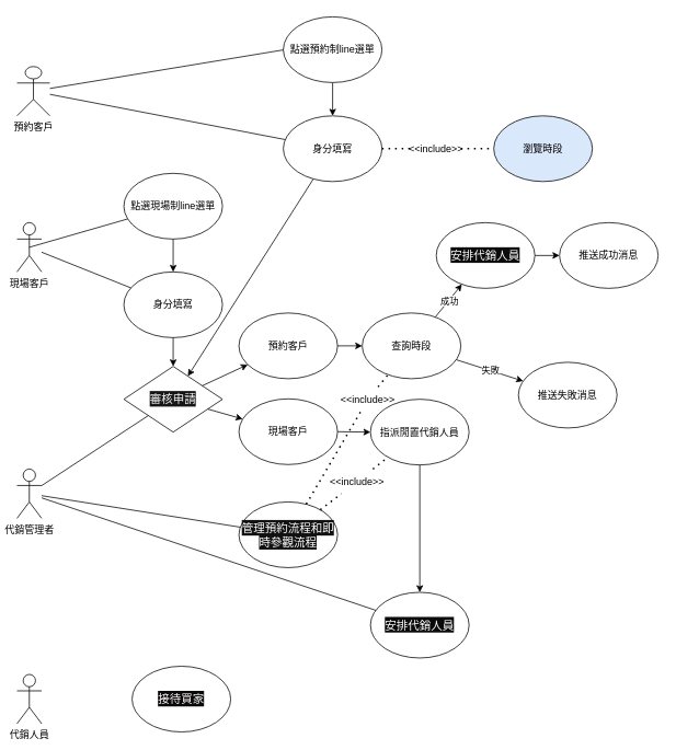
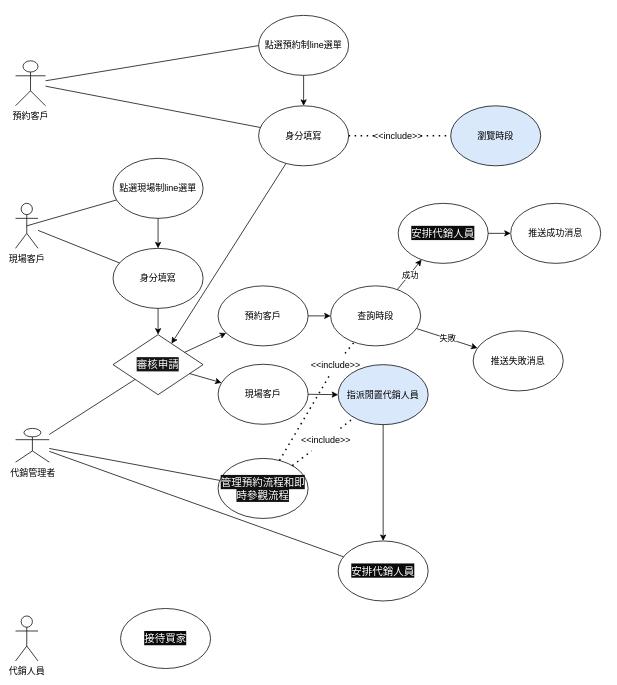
- <mxCell id="31" value="指派閒置代銷人員" style="ellipse;whiteSpace=wrap;html=1;" vertex="1" parent="1"><mxGeometry x="450" y="485.52" width="120" height="80" as="geometry" /></mxCell>
+ <mxCell id="31" value="指派閒置代銷人員" style="ellipse;whiteSpace=wrap;html=1;fillColor=#dae8fc;" vertex="1" parent="1"><mxGeometry x="450" y="485.52" width="120" height="80" as="geometry" /></mxCell>
- <mxCell id="4" value="代銷管理者" style="shape=umlActor;verticalLabelPosition=bottom;verticalAlign=top;html=1;outlineConnect=0;" vertex="1" parent="1"><mxGeometry x="20" y="570.52" width="30" height="60" as="geometry" /></mxCell>
+ <mxCell id="4" value="代銷管理者" style="shape=umlActor;verticalLabelPosition=bottom;verticalAlign=top;html=1;outlineConnect=0;" vertex="1" parent="1"><mxGeometry x="20" y="570.52" width="45" height="45" as="geometry" /></mxCell>
